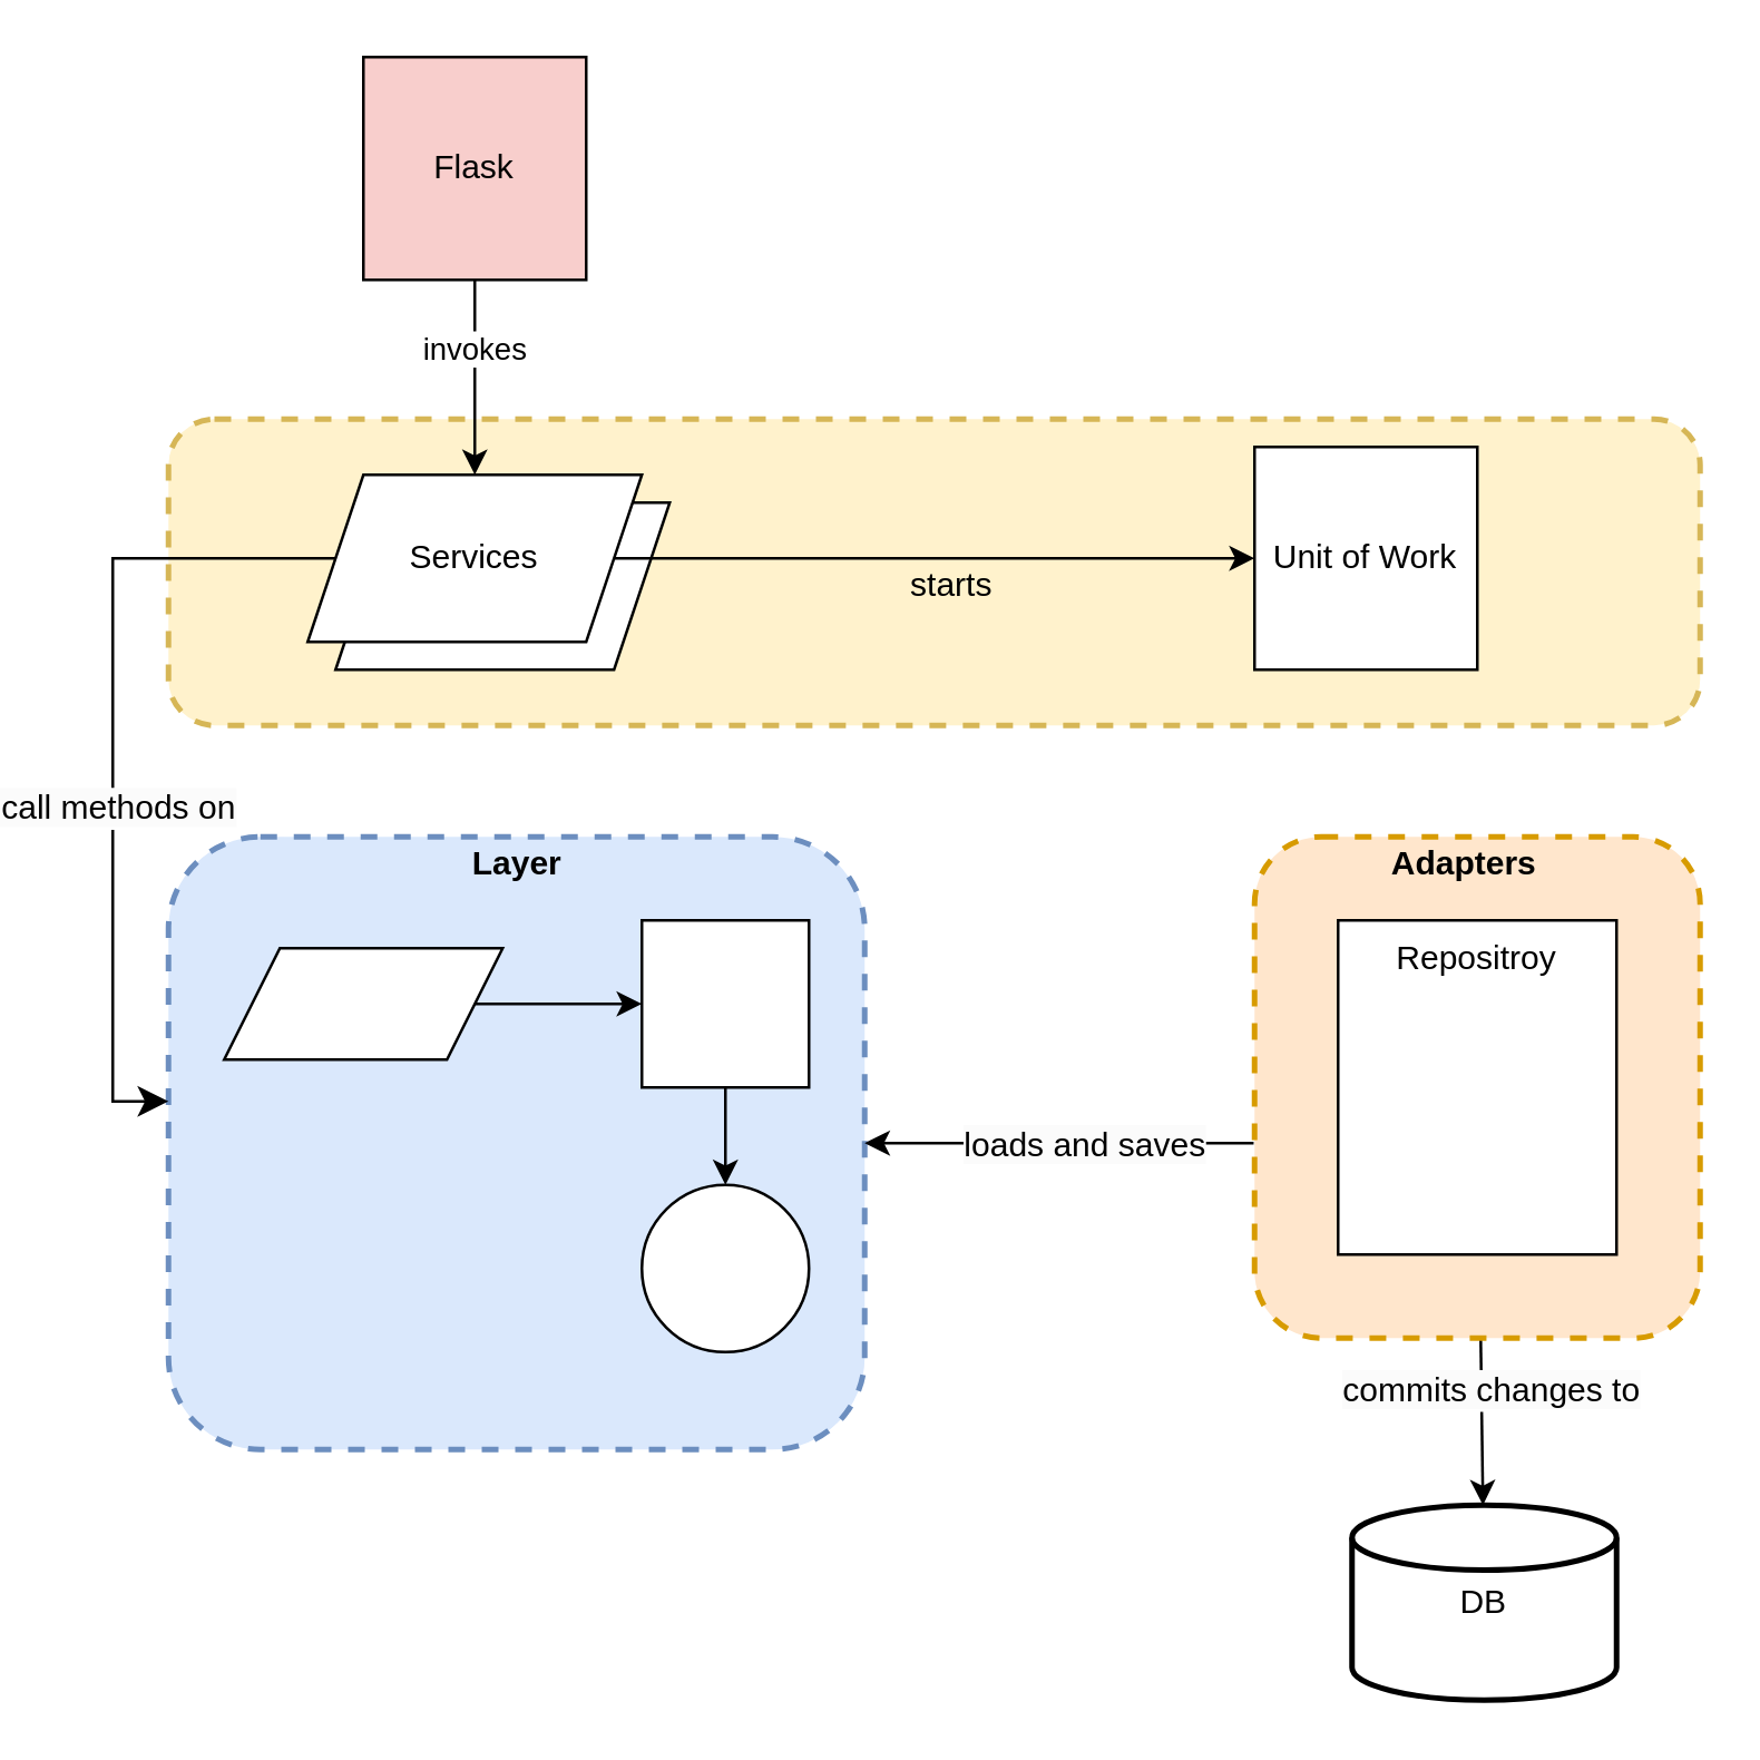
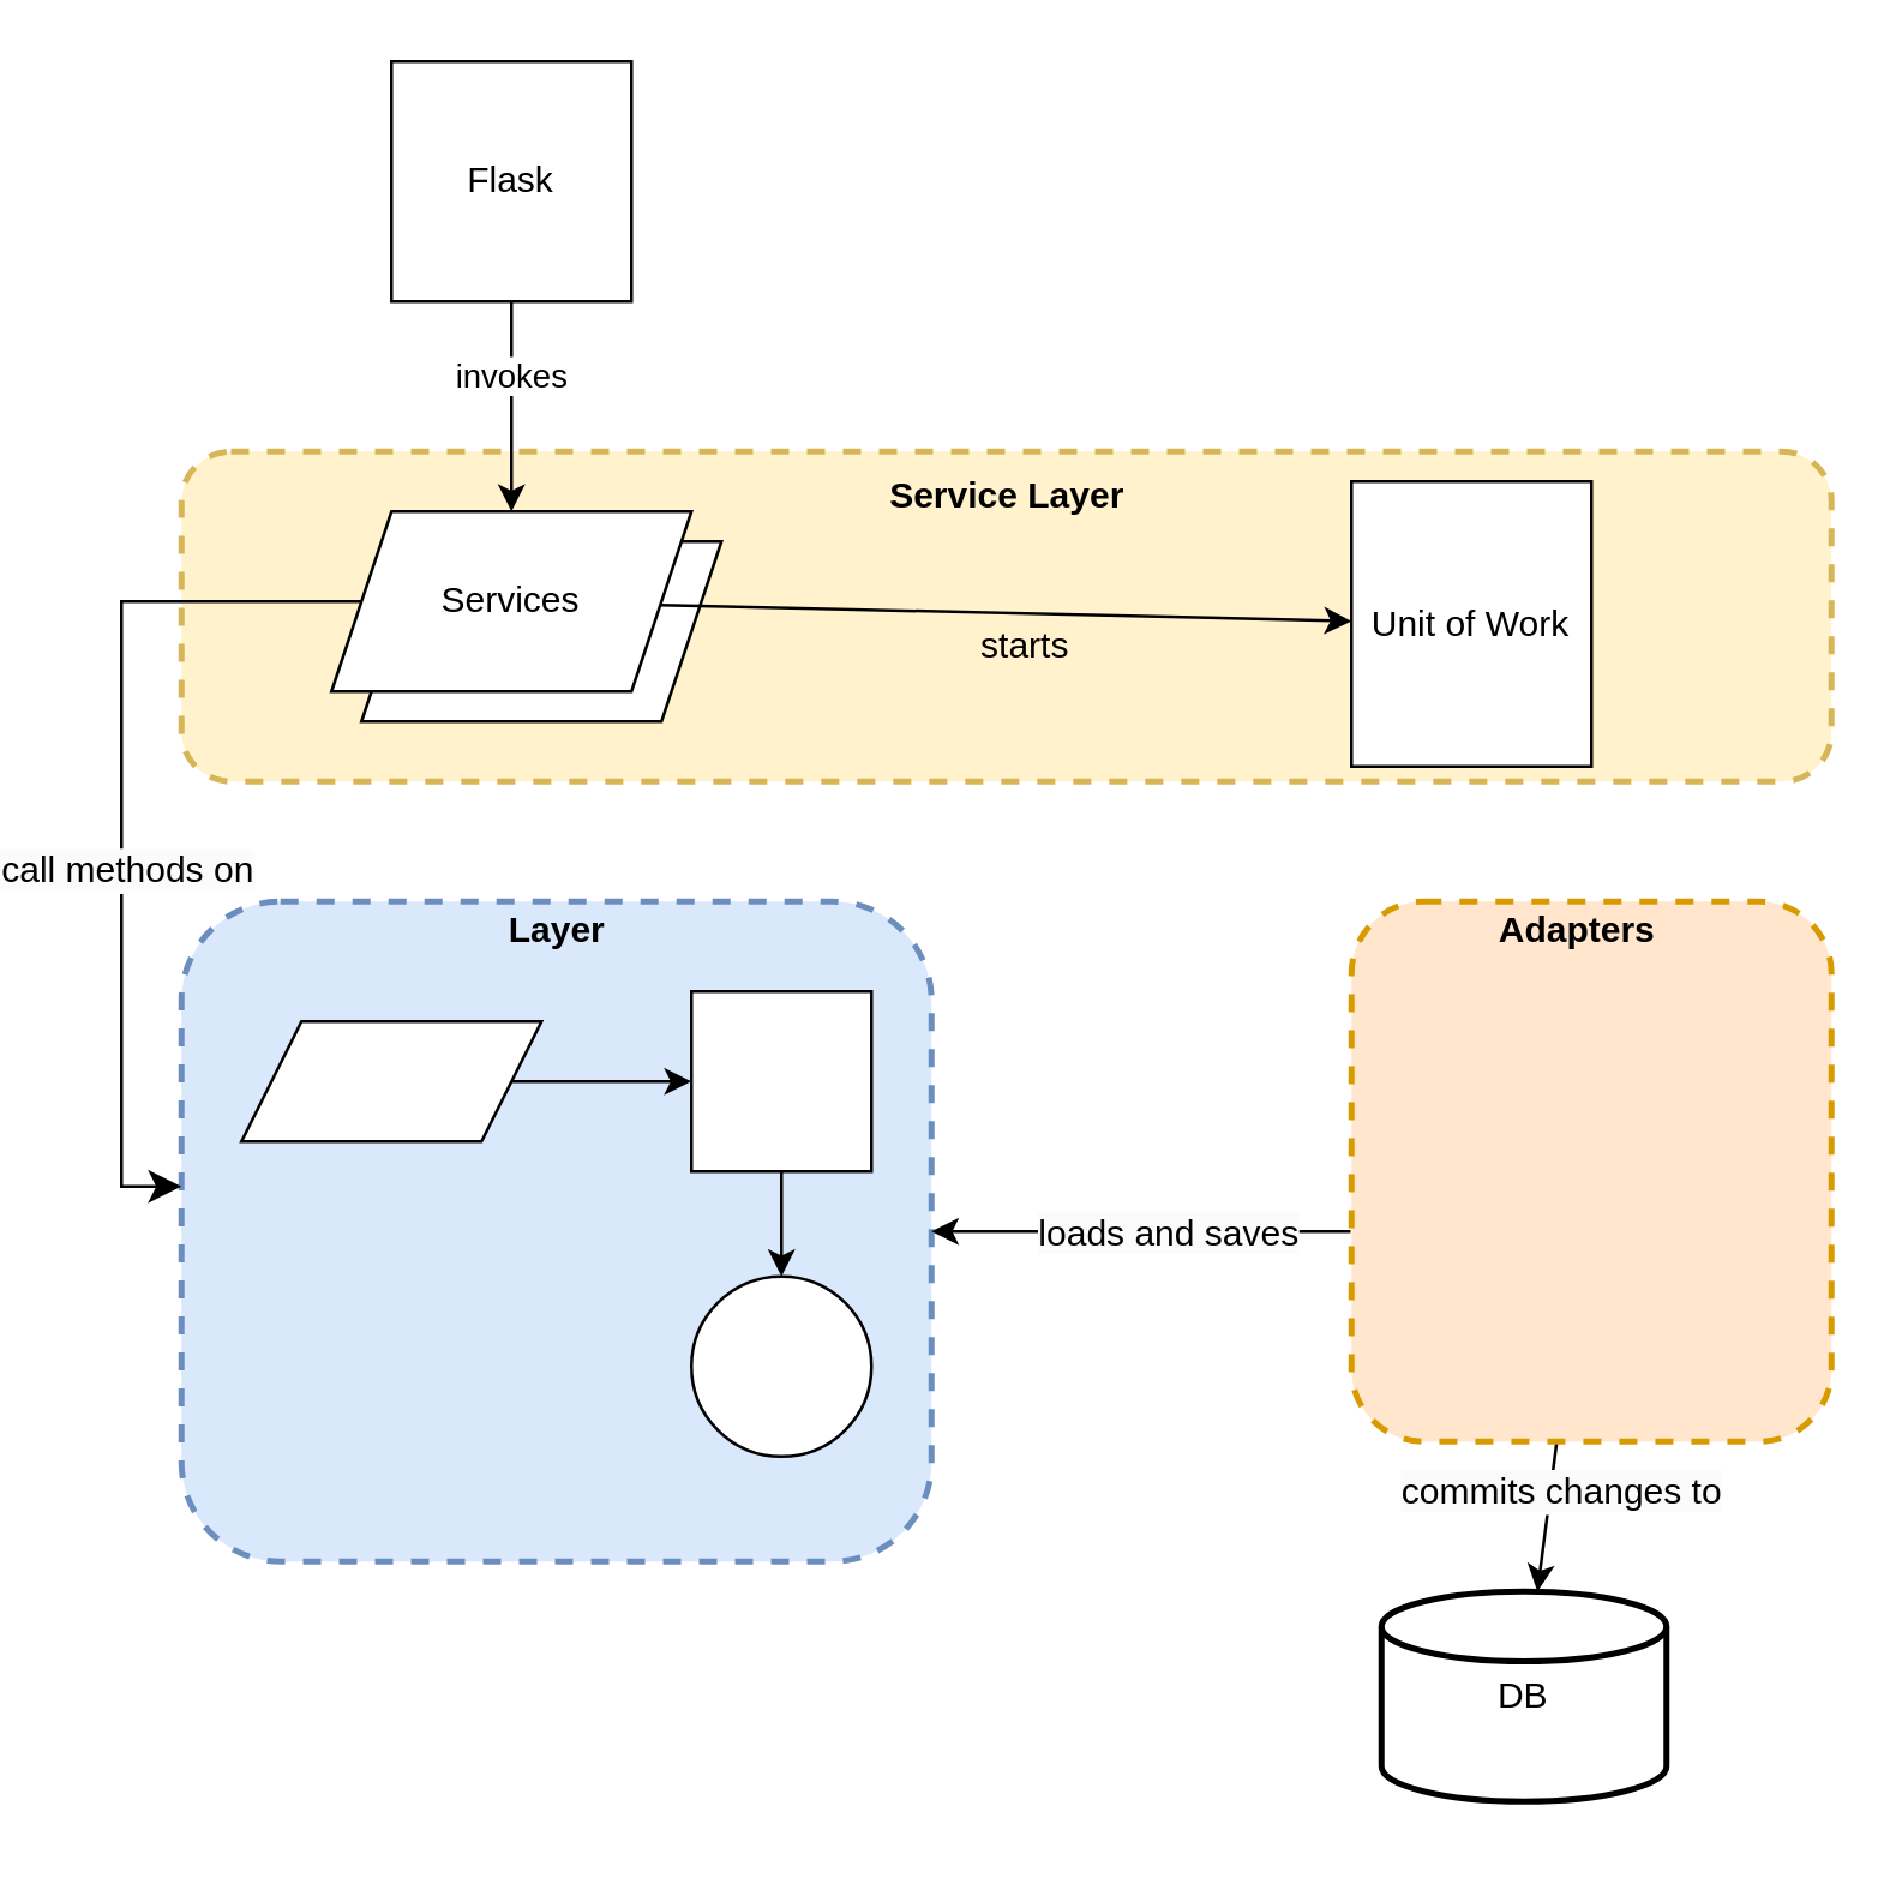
- <mxCell id="9" value="Flask" style="whiteSpace=wrap;html=1;aspect=fixed;fillColor=#f8cecc;" vertex="1" parent="1"><mxGeometry x="110" y="20" width="80" height="80" as="geometry" /></mxCell>
+ <mxCell id="9" value="Flask" style="whiteSpace=wrap;html=1;aspect=fixed;" vertex="1" parent="1"><mxGeometry x="110" y="20" width="80" height="80" as="geometry" /></mxCell>
+ <mxCell id="22" value="Service Layer" style="text;html=1;align=center;verticalAlign=middle;resizable=0;points=[];autosize=1;strokeColor=none;fillColor=none;fontStyle=1" vertex="1" parent="1"><mxGeometry x="265" y="150" width="100" height="30" as="geometry" /></mxCell>
- <mxCell id="14" value="Unit of Work" style="whiteSpace=wrap;html=1;aspect=fixed;" vertex="1" parent="1"><mxGeometry x="430" y="160" width="80" height="80" as="geometry" /></mxCell>
+ <mxCell id="14" value="Unit of Work" style="whiteSpace=wrap;html=1;aspect=fixed;" vertex="1" parent="1"><mxGeometry x="430" y="160" width="80" height="95" as="geometry" /></mxCell>
- <mxCell id="20" value="Repositroy" style="rounded=0;whiteSpace=wrap;html=1;horizontal=1;align=center;verticalAlign=top;" vertex="1" parent="1"><mxGeometry x="460" y="330" width="100" height="120" as="geometry" /></mxCell>
- <mxCell id="21" value="DB" style="strokeWidth=2;html=1;shape=mxgraph.flowchart.database;whiteSpace=wrap;" vertex="1" parent="1"><mxGeometry x="465" y="540" width="95" height="70" as="geometry" /></mxCell>
+ <mxCell id="21" value="DB" style="strokeWidth=2;html=1;shape=mxgraph.flowchart.database;whiteSpace=wrap;" vertex="1" parent="1"><mxGeometry x="440" y="530" width="95" height="70" as="geometry" /></mxCell>
